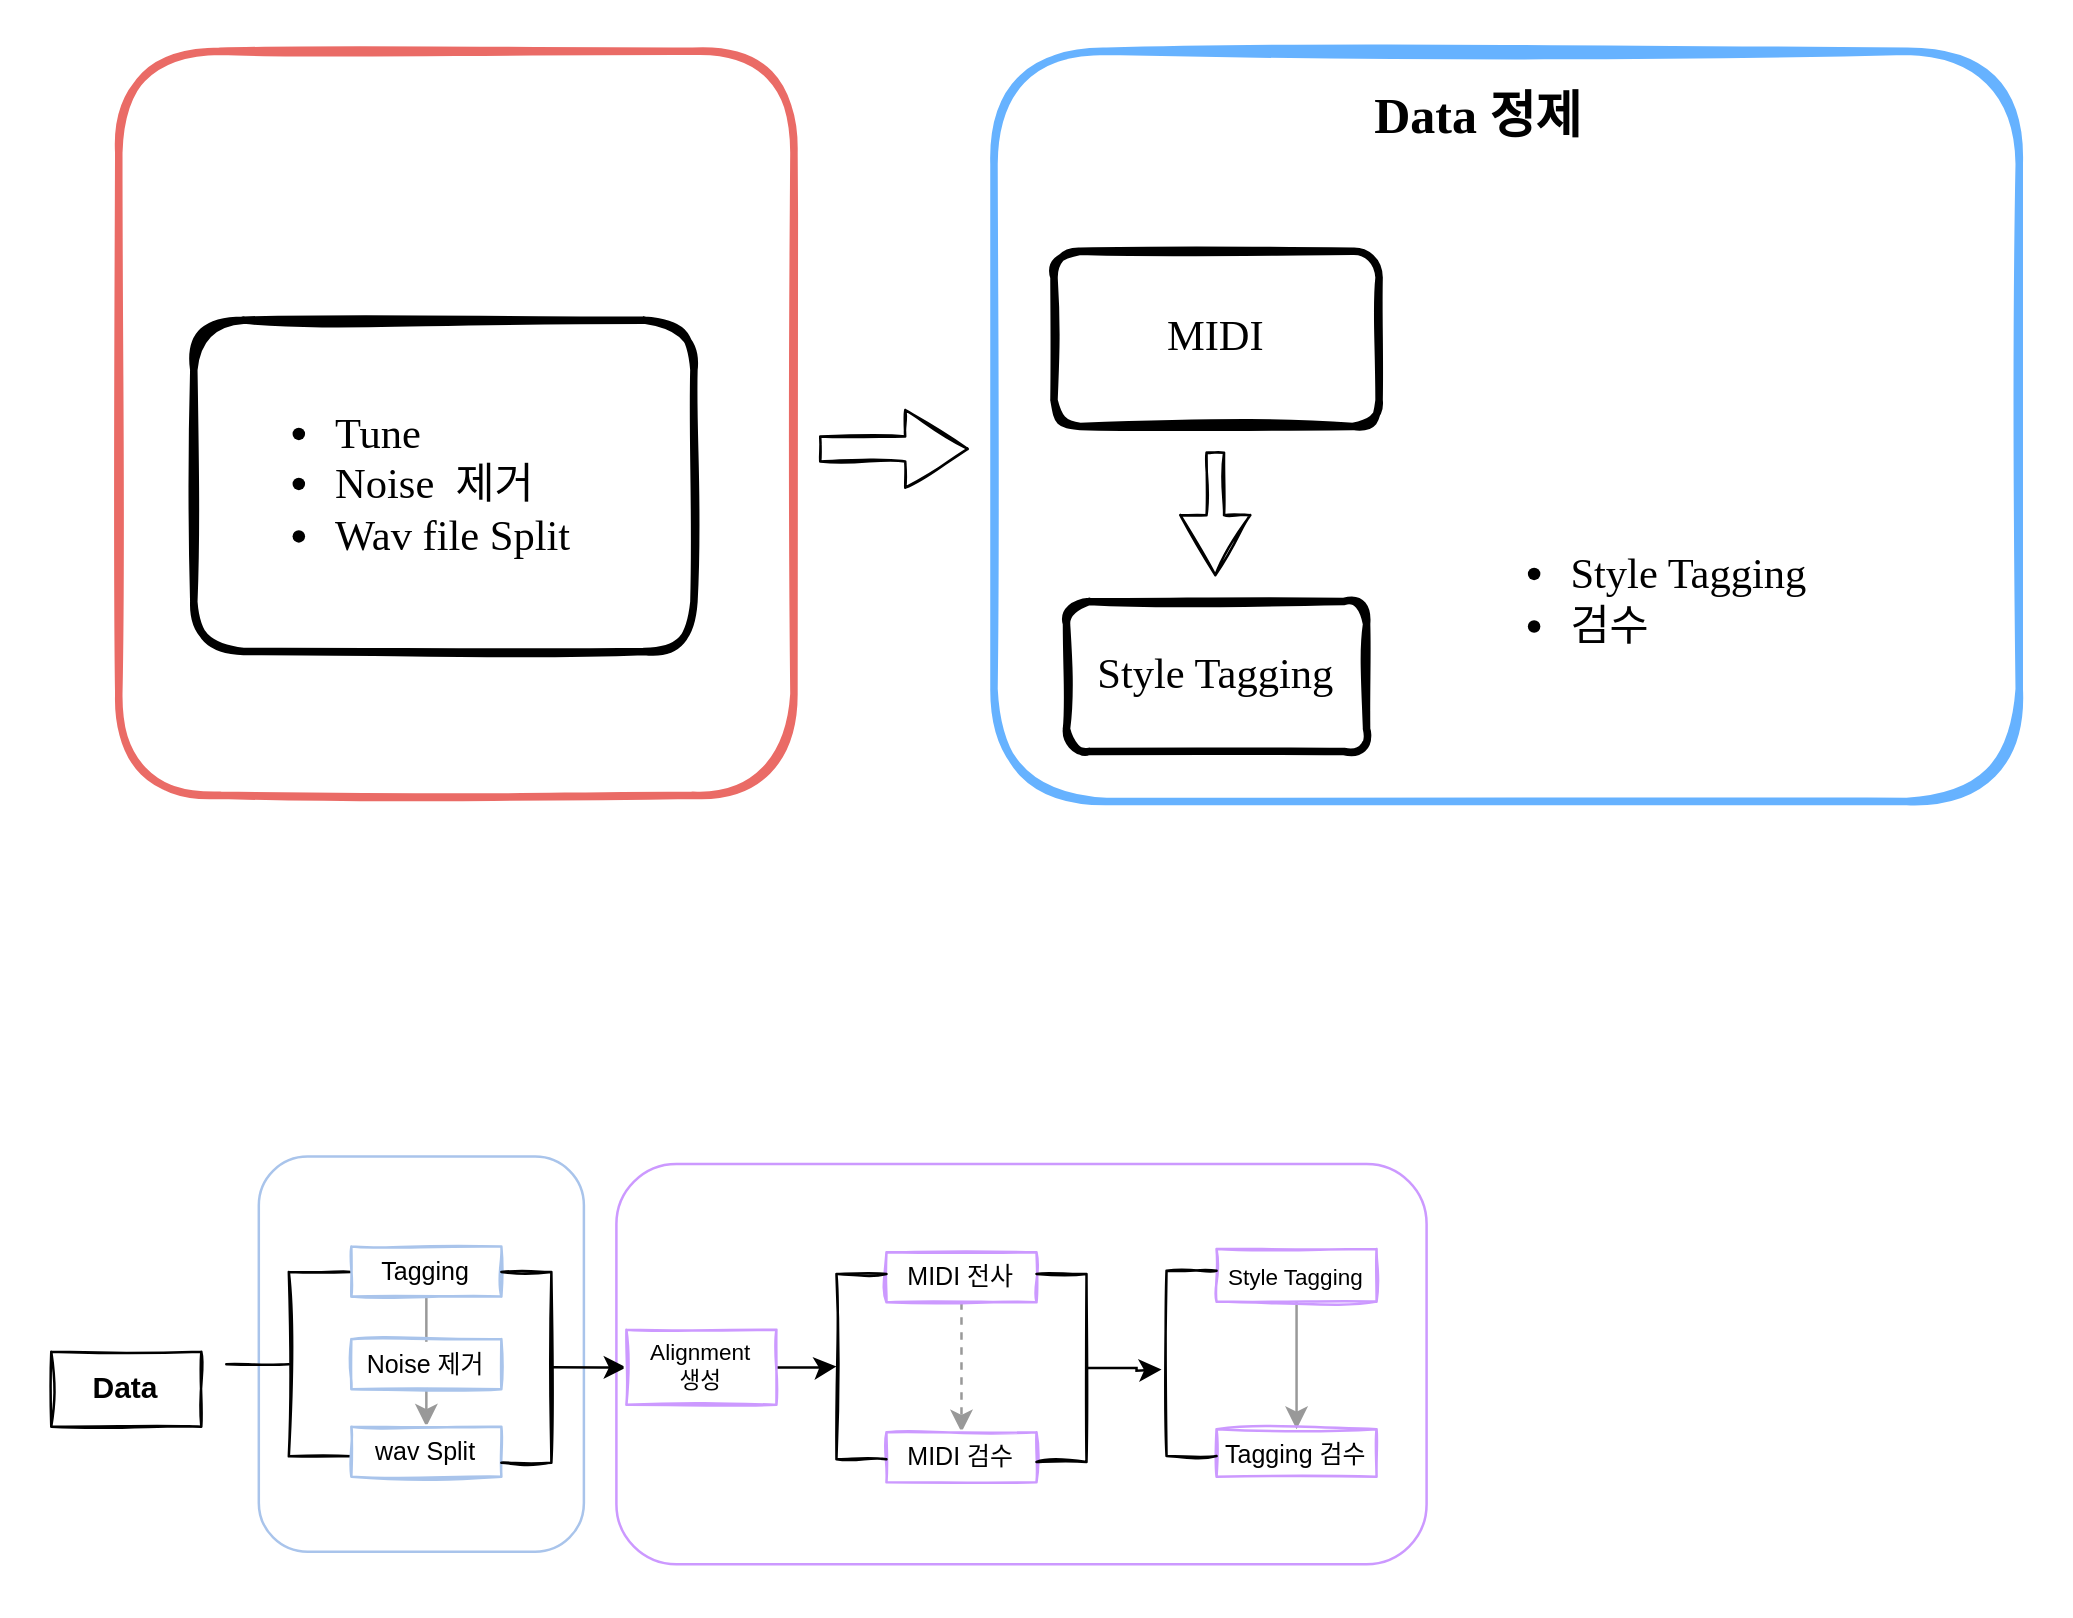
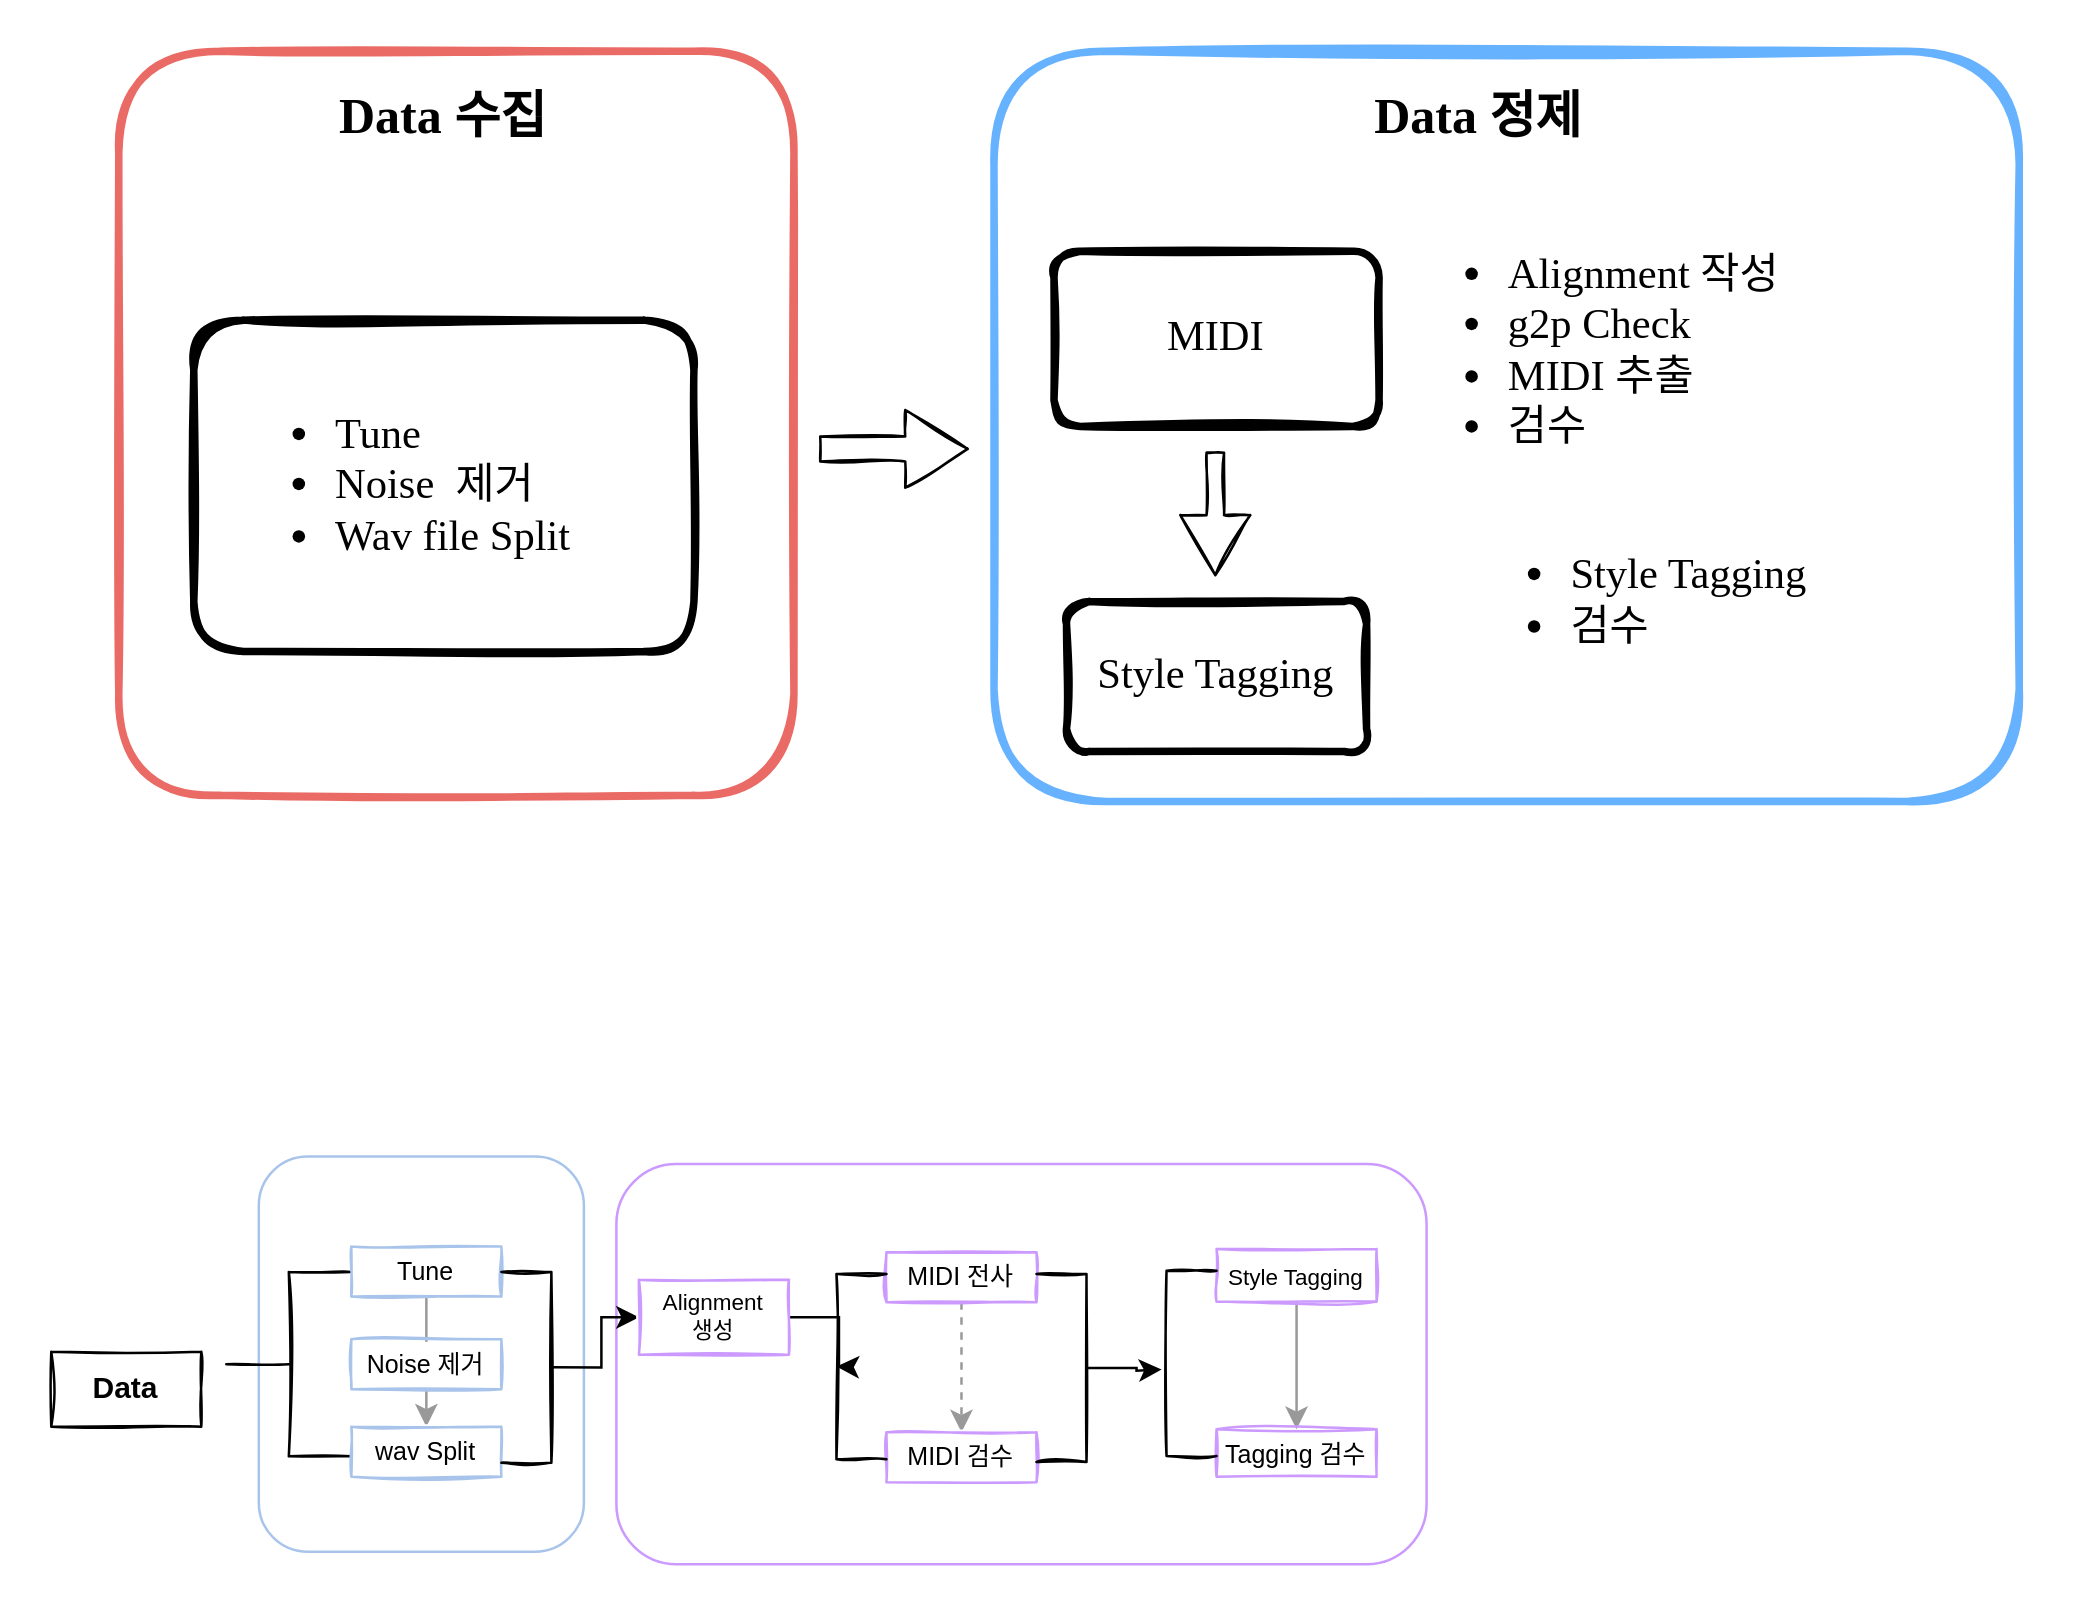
+ <mxCell id="7" value="Data 수집" style="text;html=1;strokeColor=none;fillColor=none;align=center;verticalAlign=middle;whiteSpace=wrap;rounded=0;fontStyle=1;fontSize=20;fontFamily=Comic Sans MS;" parent="1" vertex="1"><mxGeometry x="127" y="30" width="100" height="30" as="geometry" /></mxCell>
+ <mxCell id="12" value="&lt;ul style=&quot;font-size: 17px&quot;&gt;&lt;li style=&quot;font-size: 17px&quot;&gt;Alignment 작성&lt;/li&gt;&lt;li style=&quot;font-size: 17px&quot;&gt;g2p Check&lt;/li&gt;&lt;li style=&quot;font-size: 17px&quot;&gt;MIDI 추출&lt;/li&gt;&lt;li style=&quot;font-size: 17px&quot;&gt;검수&lt;/li&gt;&lt;/ul&gt;" style="text;html=1;strokeColor=none;fillColor=none;align=left;verticalAlign=middle;whiteSpace=wrap;rounded=0;shadow=0;glass=0;sketch=1;fontFamily=Comic Sans MS;fontSize=17;" parent="1" vertex="1"><mxGeometry x="561" y="100" width="230" height="80" as="geometry" /></mxCell>
- <mxCell id="19" value="&lt;font style=&quot;font-size: 10px;&quot;&gt;Tagging&lt;/font&gt;" style="rounded=0;whiteSpace=wrap;html=1;strokeColor=#A9C4EB;fillColor=default;fontSize=10;sketch=1;" vertex="1" parent="1"><mxGeometry x="140" y="498" width="60" height="20" as="geometry" /></mxCell>
+ <mxCell id="19" value="&lt;font style=&quot;font-size: 10px;&quot;&gt;Tune&lt;/font&gt;" style="rounded=0;whiteSpace=wrap;html=1;strokeColor=#A9C4EB;fillColor=default;fontSize=10;sketch=1;" vertex="1" parent="1"><mxGeometry x="140" y="498" width="60" height="20" as="geometry" /></mxCell>
- <mxCell id="25" value="&lt;font style=&quot;font-size: 9px;&quot;&gt;Alignment&lt;br&gt;생성&lt;/font&gt;" style="rounded=0;whiteSpace=wrap;html=1;sketch=1;fontSize=6;strokeColor=#CC99FF;" vertex="1" parent="1"><mxGeometry x="250" y="531.26" width="60" height="30" as="geometry" /></mxCell>
+ <mxCell id="25" value="&lt;font style=&quot;font-size: 9px;&quot;&gt;Alignment&lt;br&gt;생성&lt;/font&gt;" style="rounded=0;whiteSpace=wrap;html=1;sketch=1;fontSize=6;strokeColor=#CC99FF;" vertex="1" parent="1"><mxGeometry x="255" y="511.26" width="60" height="30" as="geometry" /></mxCell>
